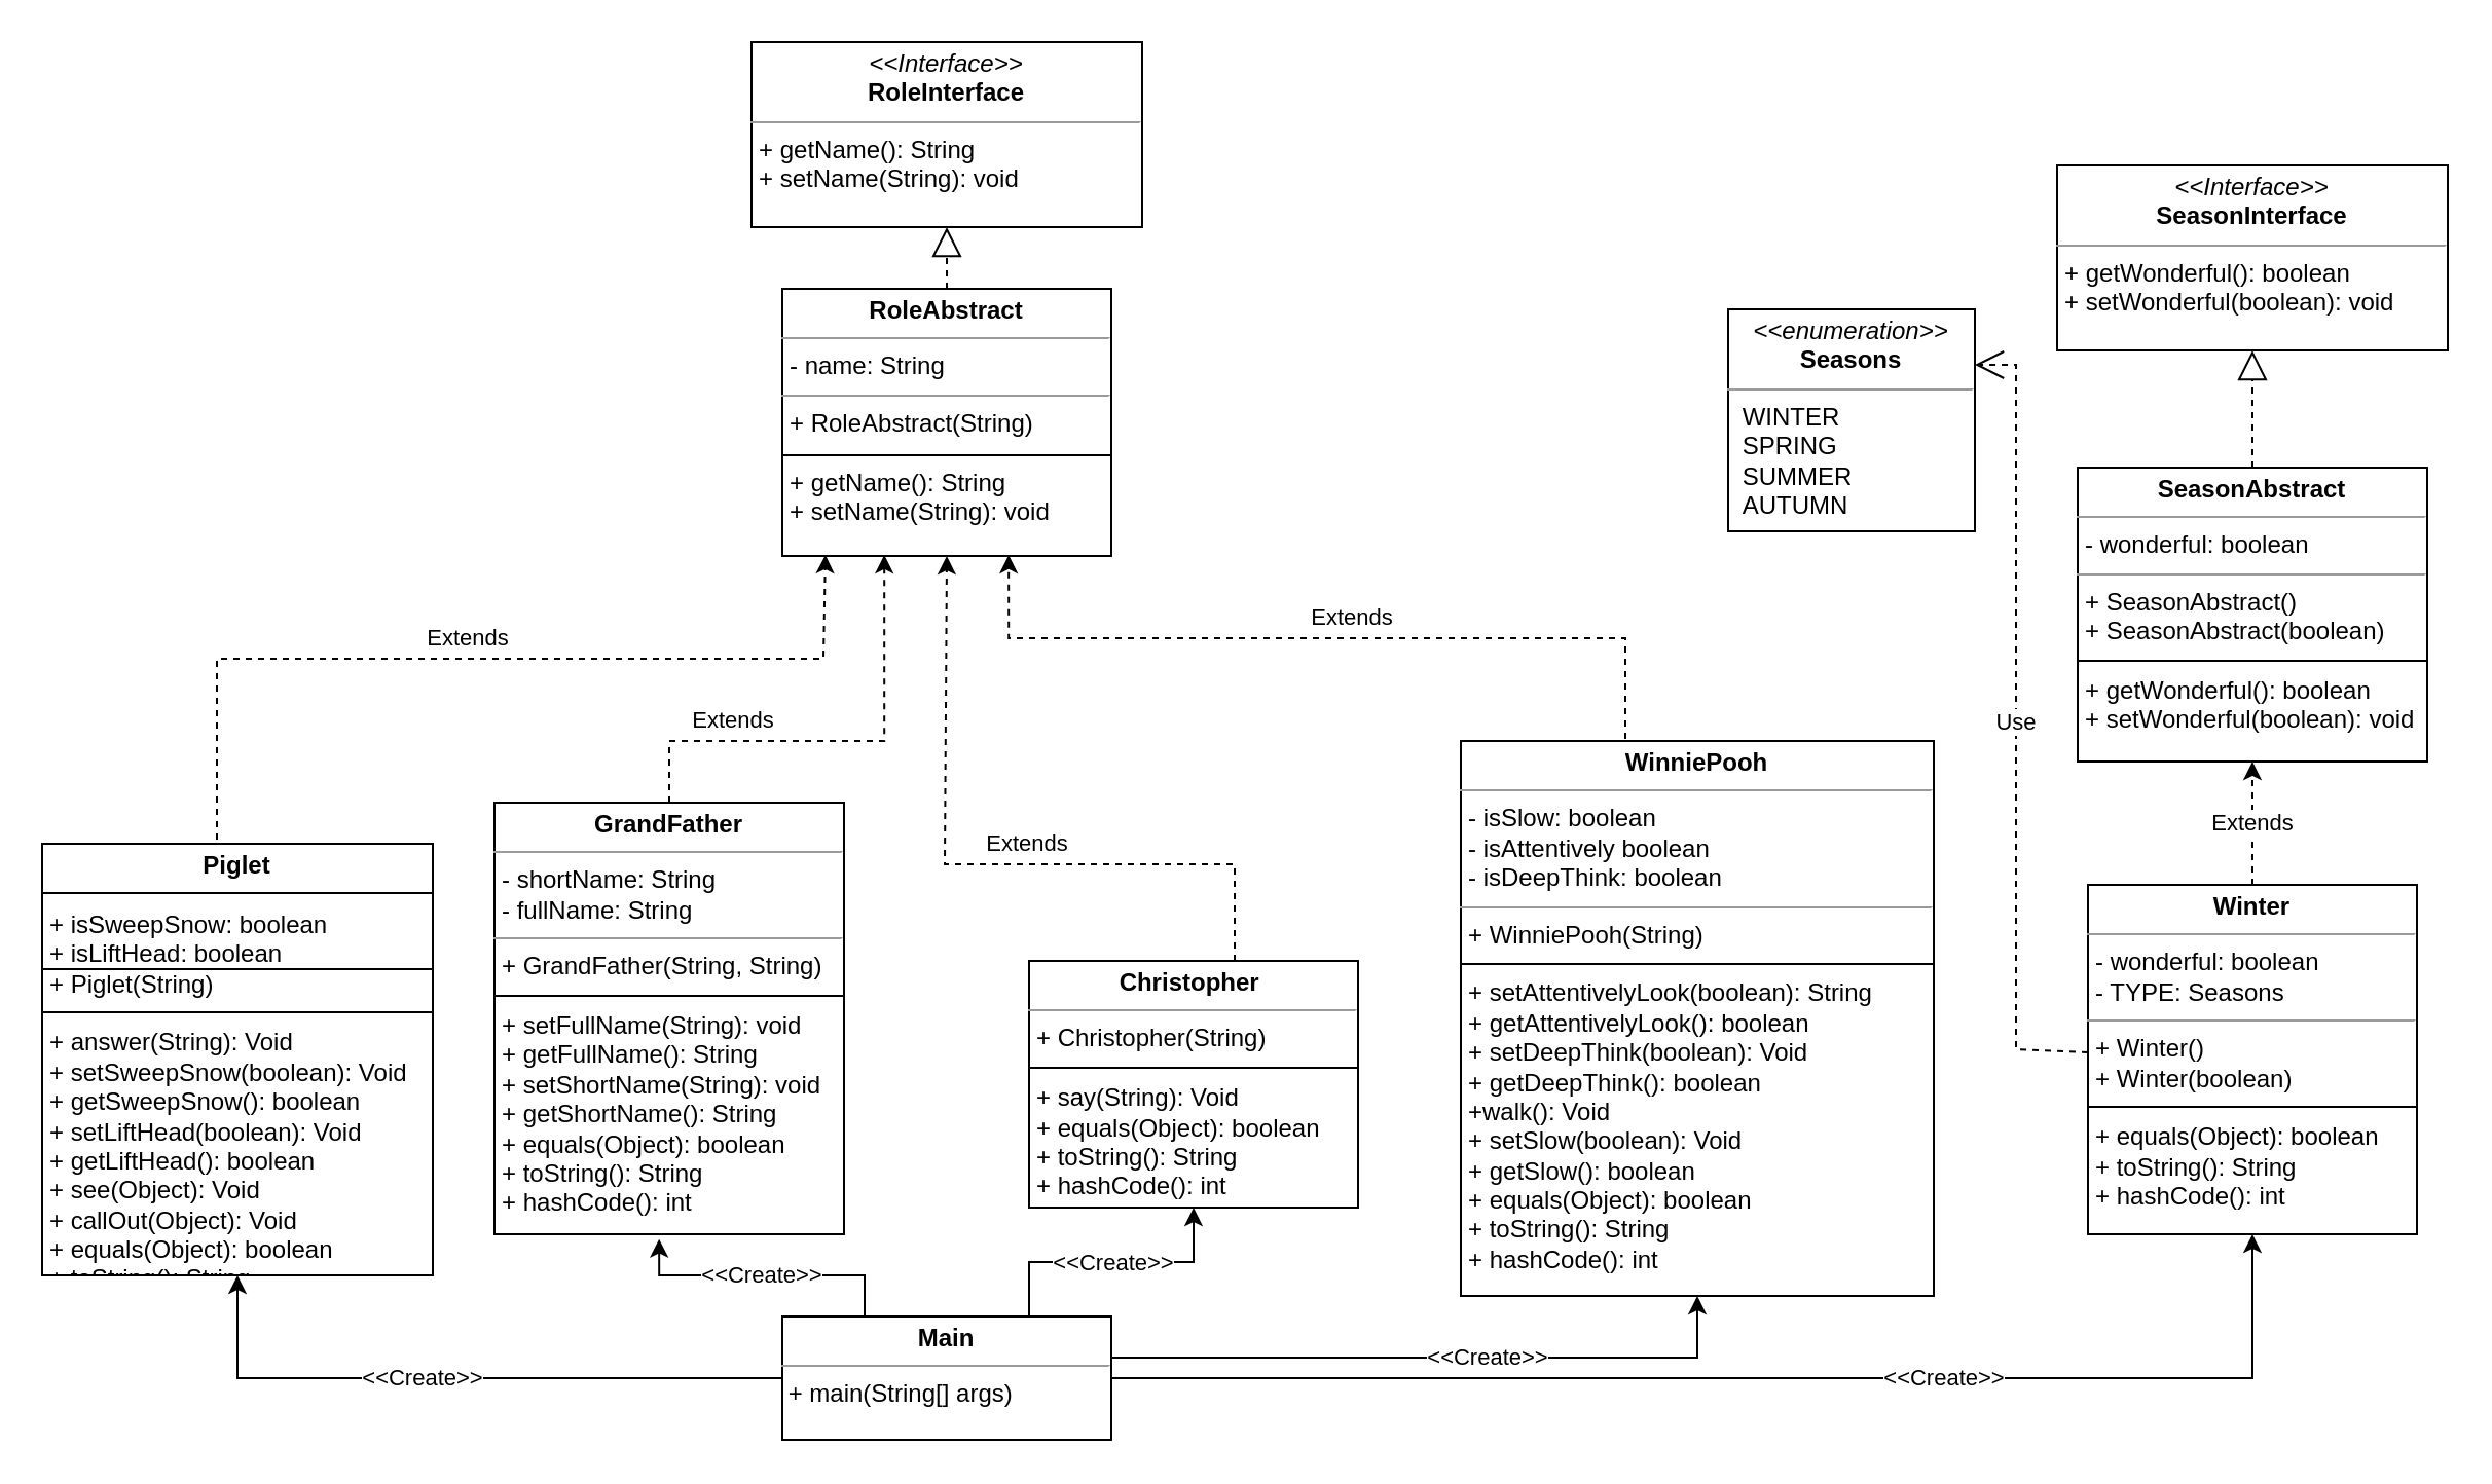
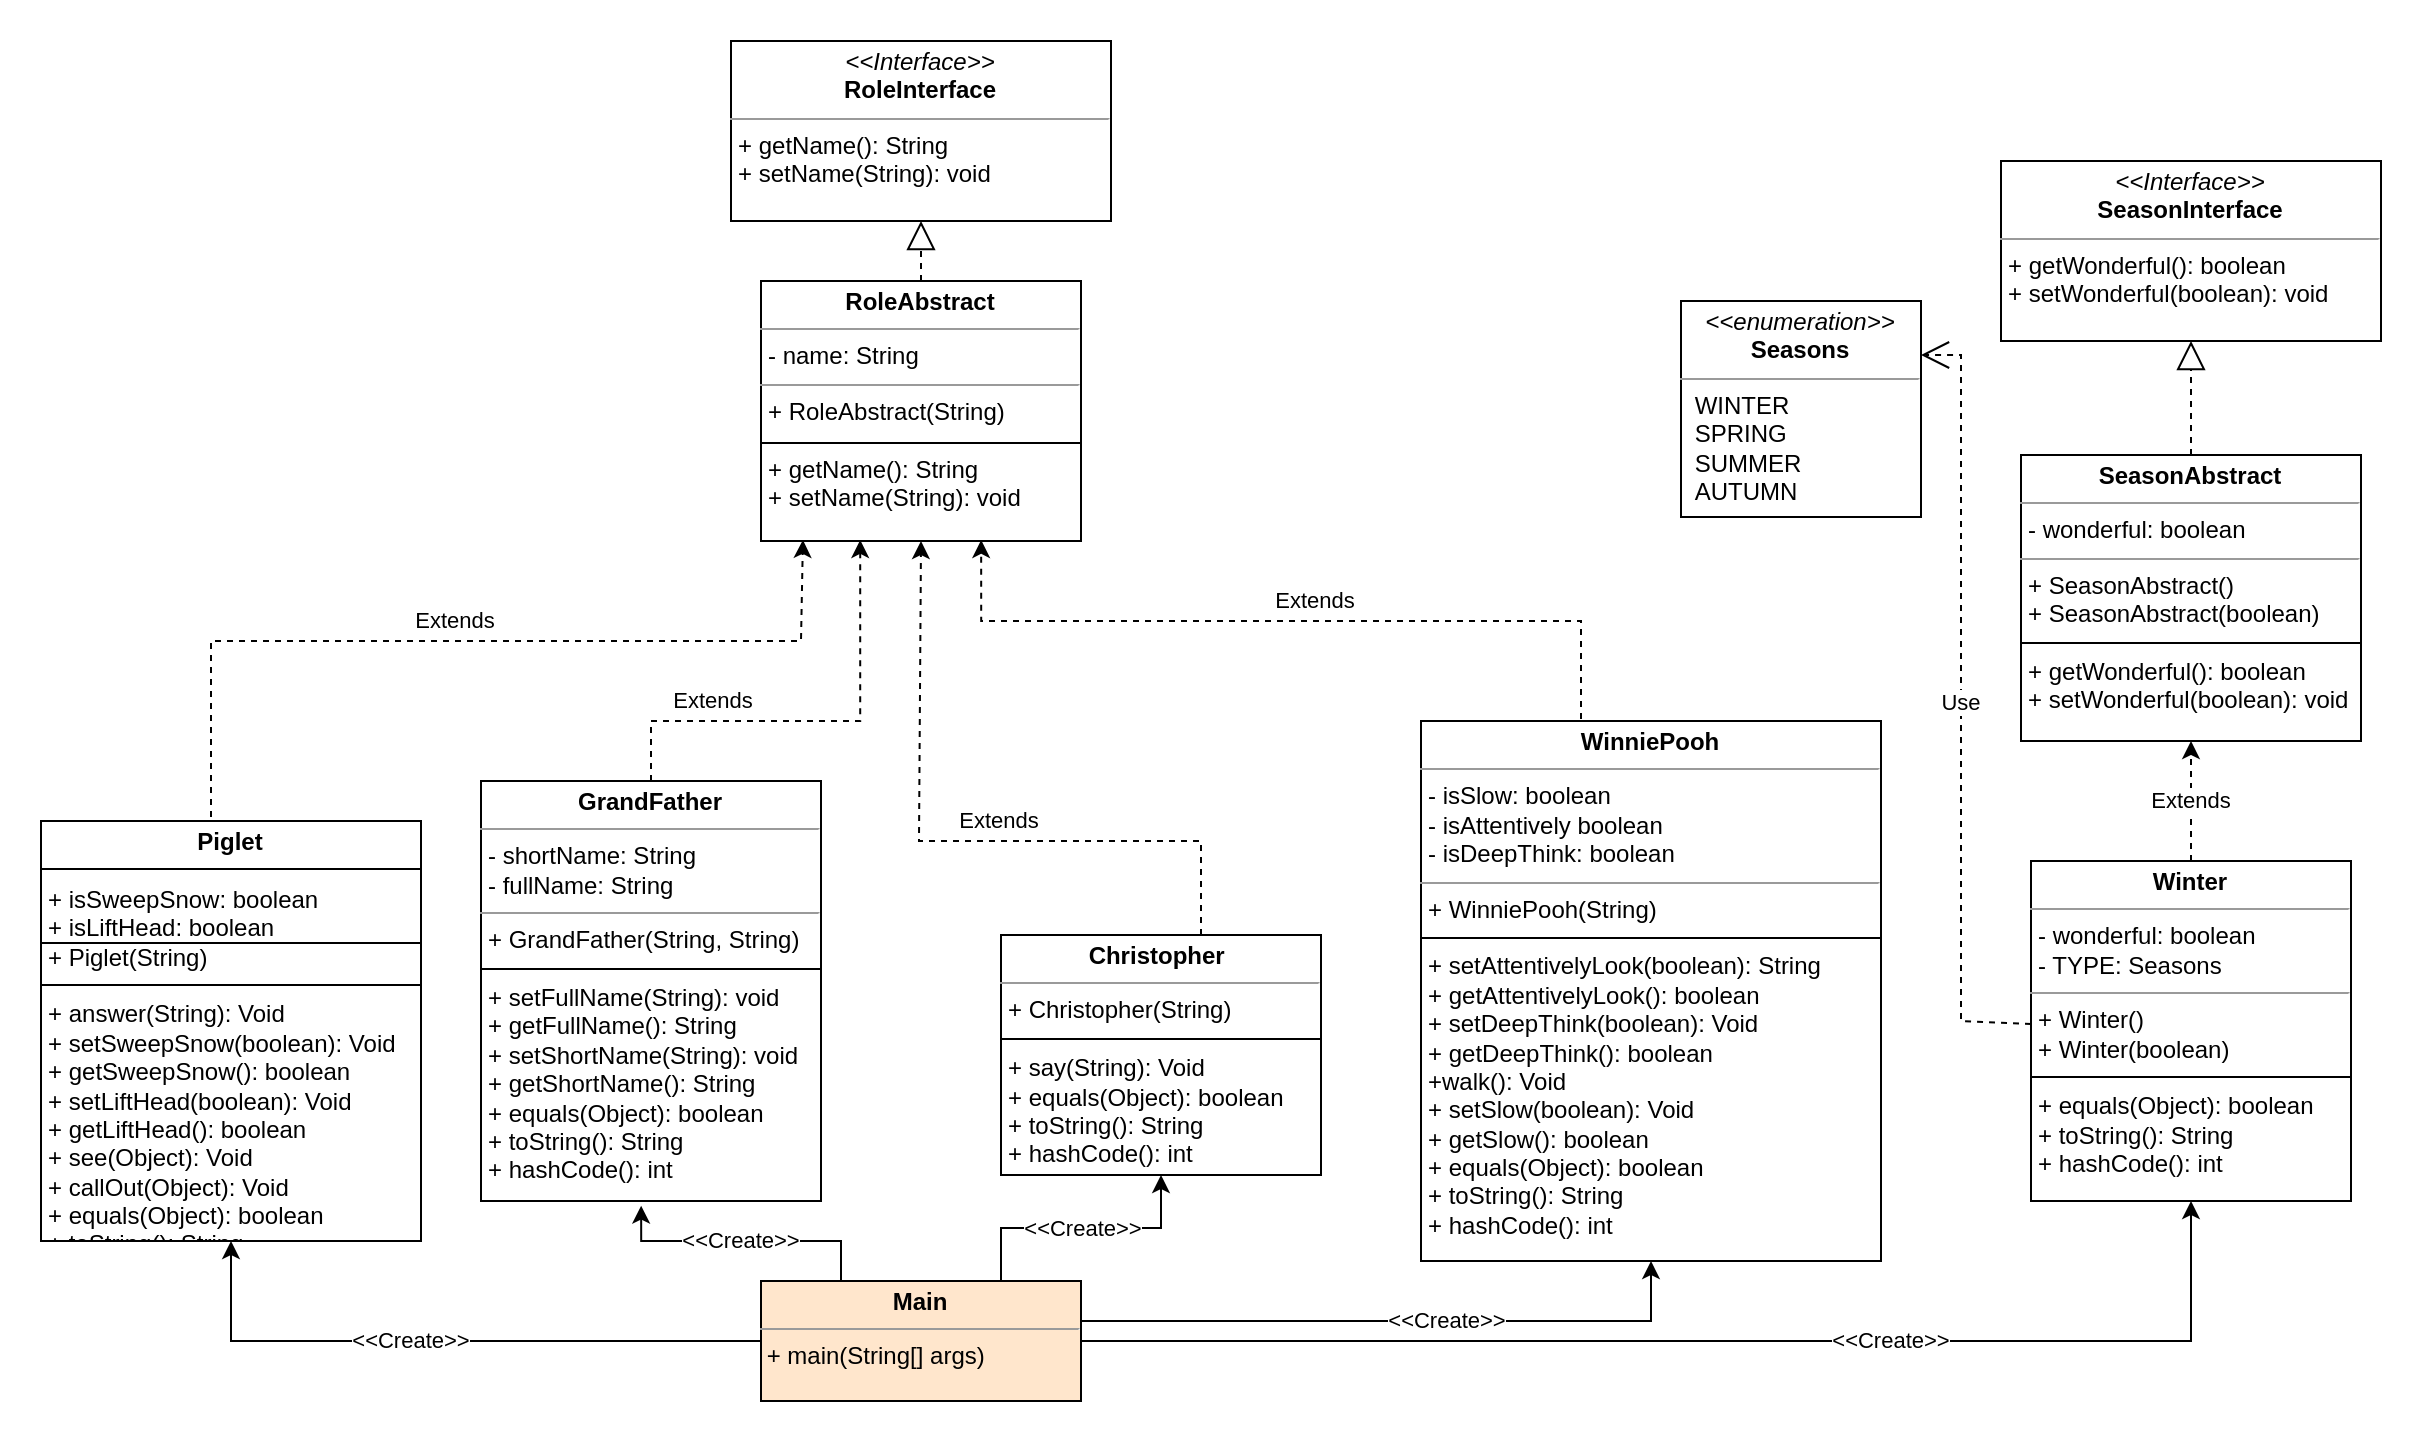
- <mxCell id="7" value="&lt;p style=&quot;margin: 0px ; margin-top: 4px ; text-align: center&quot;&gt;&lt;b&gt;Main&lt;/b&gt;&lt;/p&gt;&lt;hr size=&quot;1&quot;&gt;&lt;div style=&quot;height: 2px&quot;&gt;&amp;nbsp;+ main(String[] args)&lt;/div&gt;" style="verticalAlign=top;align=left;overflow=fill;fontSize=12;fontFamily=Helvetica;html=1;" parent="1" vertex="1"><mxGeometry x="380" y="640" width="160" height="60" as="geometry" /></mxCell>
+ <mxCell id="7" value="&lt;p style=&quot;margin: 0px ; margin-top: 4px ; text-align: center&quot;&gt;&lt;b&gt;Main&lt;/b&gt;&lt;/p&gt;&lt;hr size=&quot;1&quot;&gt;&lt;div style=&quot;height: 2px&quot;&gt;&amp;nbsp;+ main(String[] args)&lt;/div&gt;" style="verticalAlign=top;align=left;overflow=fill;fontSize=12;fontFamily=Helvetica;html=1;fillColor=#ffe6cc;" parent="1" vertex="1"><mxGeometry x="380" y="640" width="160" height="60" as="geometry" /></mxCell>
